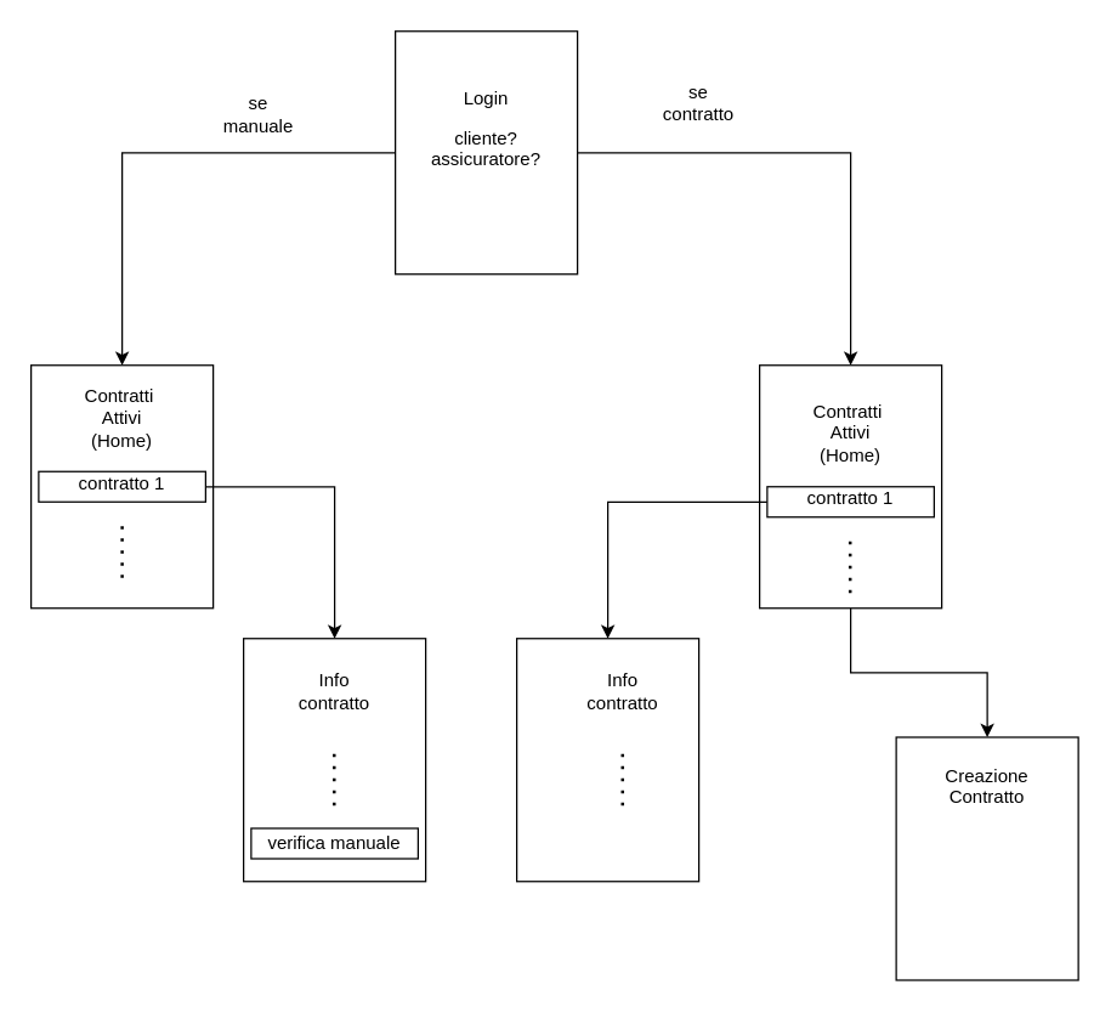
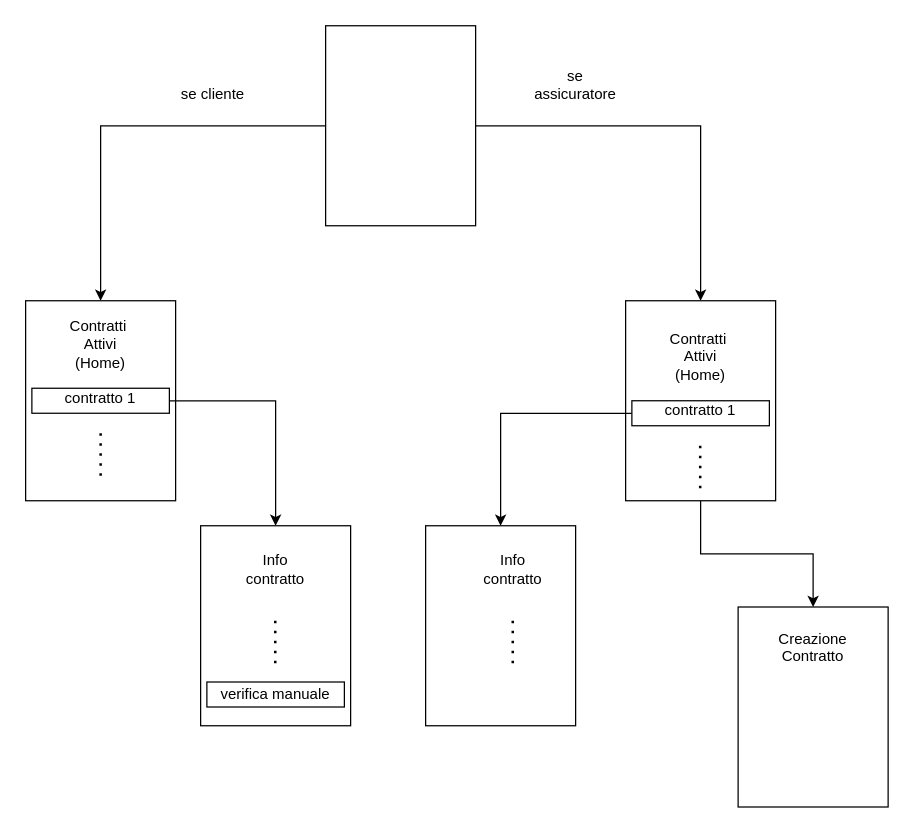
- <mxCell id="5" value="Login" style="text;html=1;align=center;verticalAlign=middle;whiteSpace=wrap;rounded=0;" vertex="1" parent="1"><mxGeometry x="290" y="50" width="60" height="30" as="geometry" /></mxCell>
- <mxCell id="16" value="se manuale" style="text;html=1;align=center;verticalAlign=middle;whiteSpace=wrap;rounded=0;" vertex="1" parent="1"><mxGeometry x="140" y="60" width="60" height="30" as="geometry" /></mxCell>
+ <mxCell id="16" value="se cliente" style="text;html=1;align=center;verticalAlign=middle;whiteSpace=wrap;rounded=0;" vertex="1" parent="1"><mxGeometry x="140" y="60" width="60" height="30" as="geometry" /></mxCell>
- <mxCell id="7" value="se contratto&lt;div&gt;&lt;br&gt;&lt;/div&gt;" style="text;html=1;align=center;verticalAlign=middle;whiteSpace=wrap;rounded=0;" vertex="1" parent="1"><mxGeometry x="430" y="60" width="60" height="30" as="geometry" /></mxCell>
+ <mxCell id="7" value="se assicuratore&lt;div&gt;&lt;br&gt;&lt;/div&gt;" style="text;html=1;align=center;verticalAlign=middle;whiteSpace=wrap;rounded=0;" vertex="1" parent="1"><mxGeometry x="430" y="60" width="60" height="30" as="geometry" /></mxCell>
- <mxCell id="6" value="cliente?&lt;div&gt;assicuratore?&lt;/div&gt;&lt;div&gt;&lt;br&gt;&lt;/div&gt;" style="text;html=1;align=center;verticalAlign=middle;whiteSpace=wrap;rounded=0;" vertex="1" parent="1"><mxGeometry x="290" y="90" width="60" height="30" as="geometry" /></mxCell>
